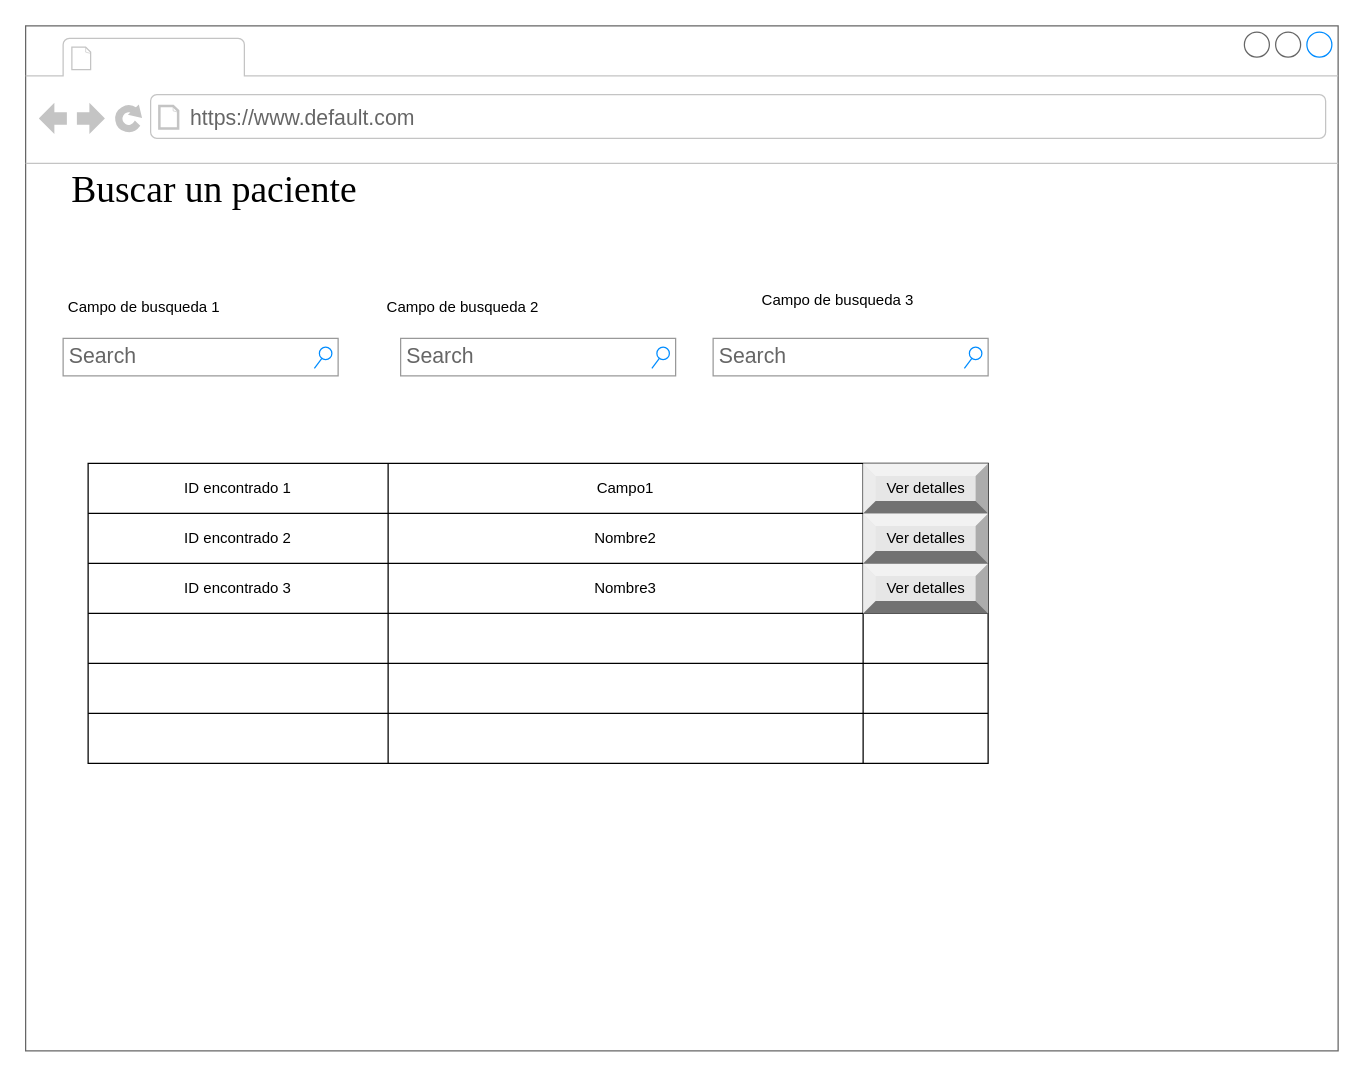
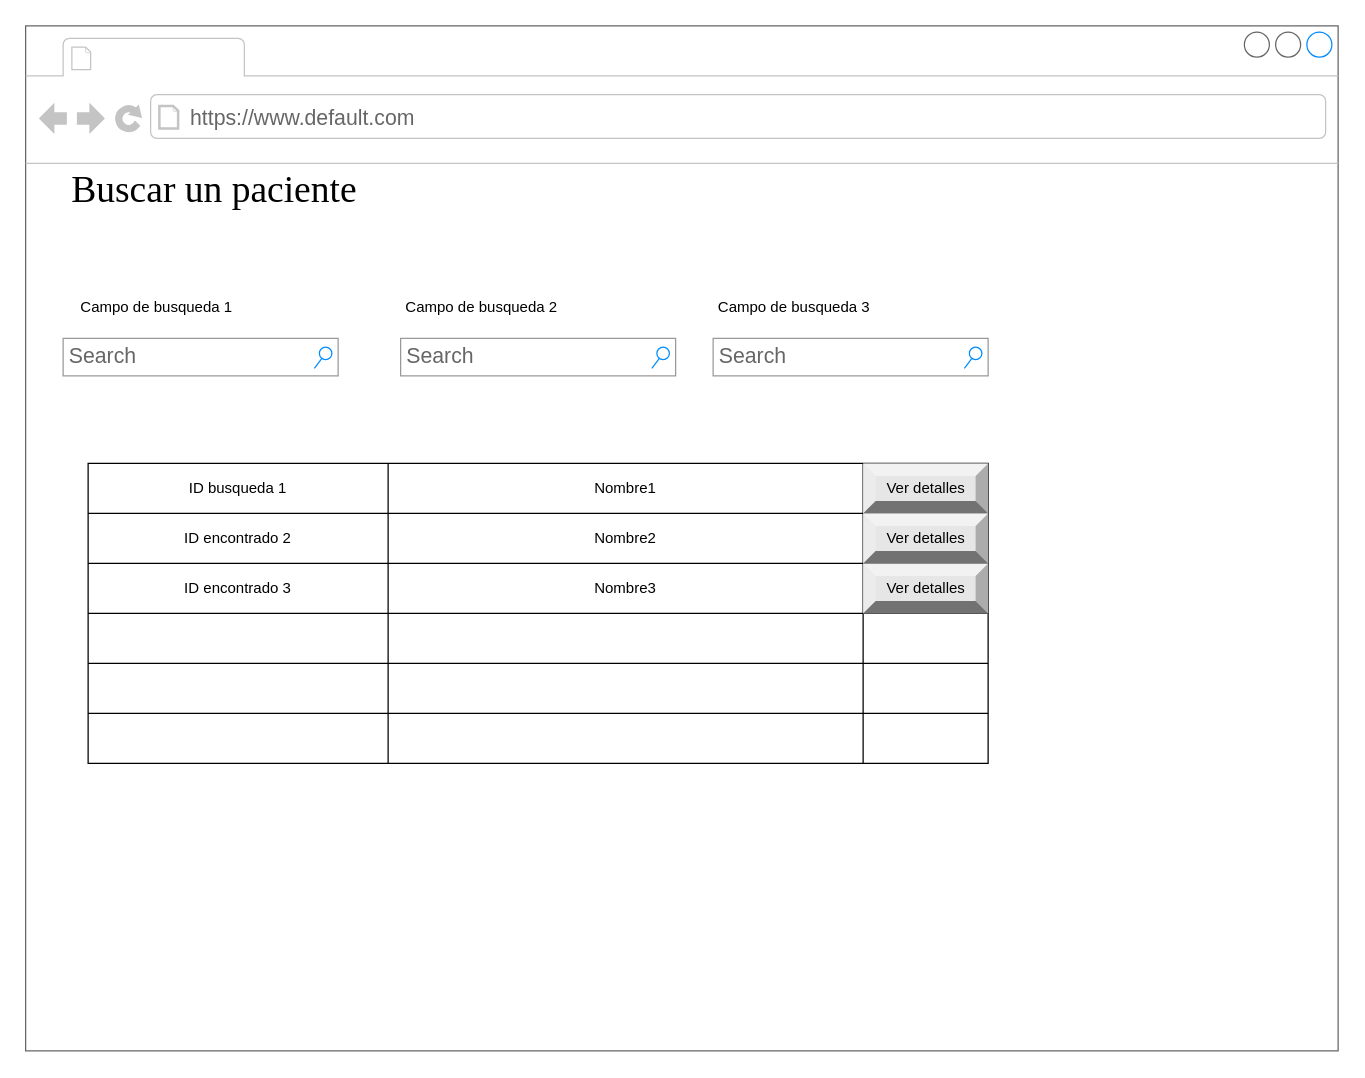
- <mxCell id="8" value="Campo de busqueda 3" style="text;html=1;strokeColor=none;fillColor=none;align=center;verticalAlign=middle;whiteSpace=wrap;rounded=0;" vertex="1" parent="2"><mxGeometry x="585" y="205" width="130" height="30" as="geometry" /></mxCell>
+ <mxCell id="8" value="Campo de busqueda 3" style="text;html=1;strokeColor=none;fillColor=none;align=center;verticalAlign=middle;whiteSpace=wrap;rounded=0;" vertex="1" parent="2"><mxGeometry x="550" y="210" width="130" height="30" as="geometry" /></mxCell>
- <mxCell id="6" value="Campo de busqueda 1" style="text;html=1;strokeColor=none;fillColor=none;align=center;verticalAlign=middle;whiteSpace=wrap;rounded=0;" vertex="1" parent="2"><mxGeometry x="30" y="210" width="130" height="30" as="geometry" /></mxCell>
+ <mxCell id="6" value="Campo de busqueda 1" style="text;html=1;strokeColor=none;fillColor=none;align=center;verticalAlign=middle;whiteSpace=wrap;rounded=0;" vertex="1" parent="2"><mxGeometry x="40" y="210" width="130" height="30" as="geometry" /></mxCell>
- <mxCell id="38" value="Campo de busqueda 2" style="text;html=1;strokeColor=none;fillColor=none;align=center;verticalAlign=middle;whiteSpace=wrap;rounded=0;" vertex="1" parent="2"><mxGeometry x="285" y="210" width="130" height="30" as="geometry" /></mxCell>
+ <mxCell id="38" value="Campo de busqueda 2" style="text;html=1;strokeColor=none;fillColor=none;align=center;verticalAlign=middle;whiteSpace=wrap;rounded=0;" vertex="1" parent="2"><mxGeometry x="300" y="210" width="130" height="30" as="geometry" /></mxCell>
- <mxCell id="12" value="ID encontrado 1" style="shape=partialRectangle;html=1;whiteSpace=wrap;connectable=0;fillColor=none;top=0;left=0;bottom=0;right=0;overflow=hidden;" vertex="1" parent="11"><mxGeometry width="240" height="40" as="geometry"><mxRectangle width="240" height="40" as="alternateBounds" /></mxGeometry></mxCell>
+ <mxCell id="12" value="ID busqueda 1" style="shape=partialRectangle;html=1;whiteSpace=wrap;connectable=0;fillColor=none;top=0;left=0;bottom=0;right=0;overflow=hidden;" vertex="1" parent="11"><mxGeometry width="240" height="40" as="geometry"><mxRectangle width="240" height="40" as="alternateBounds" /></mxGeometry></mxCell>
- <mxCell id="13" value="Campo1" style="shape=partialRectangle;html=1;whiteSpace=wrap;connectable=0;fillColor=none;top=0;left=0;bottom=0;right=0;overflow=hidden;" vertex="1" parent="11"><mxGeometry x="240" width="380" height="40" as="geometry"><mxRectangle width="380" height="40" as="alternateBounds" /></mxGeometry></mxCell>
+ <mxCell id="13" value="Nombre1" style="shape=partialRectangle;html=1;whiteSpace=wrap;connectable=0;fillColor=none;top=0;left=0;bottom=0;right=0;overflow=hidden;" vertex="1" parent="11"><mxGeometry x="240" width="380" height="40" as="geometry"><mxRectangle width="380" height="40" as="alternateBounds" /></mxGeometry></mxCell>
